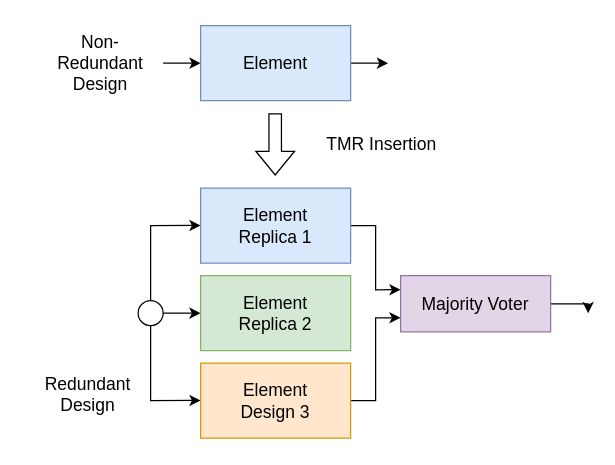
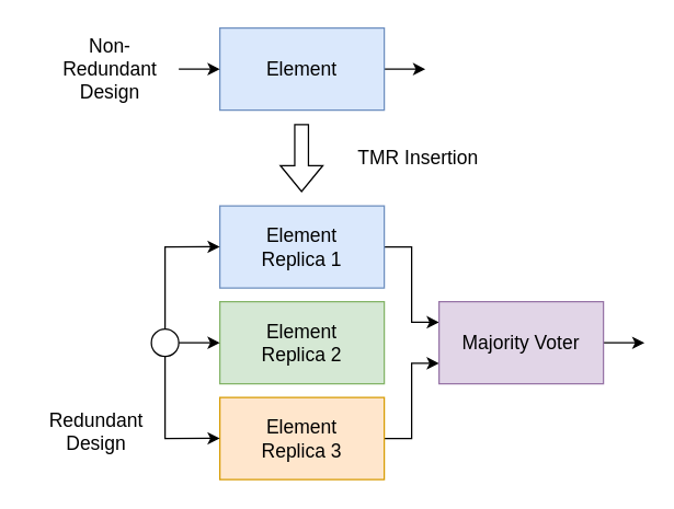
- <mxCell id="11" value="&lt;font style=&quot;font-size: 14px;&quot;&gt;Majority Voter&lt;/font&gt;" style="rounded=0;whiteSpace=wrap;html=1;glass=0;fillColor=#e1d5e7;strokeColor=#9673a6;" parent="1" vertex="1"><mxGeometry x="320" y="220" width="120" height="45" as="geometry" /></mxCell>
+ <mxCell id="11" value="&lt;font style=&quot;font-size: 14px;&quot;&gt;Majority Voter&lt;/font&gt;" style="rounded=0;whiteSpace=wrap;html=1;glass=0;fillColor=#e1d5e7;strokeColor=#9673a6;" parent="1" vertex="1"><mxGeometry x="320" y="220" width="120" height="60" as="geometry" /></mxCell>
- <mxCell id="9" value="&lt;font style=&quot;font-size: 14px;&quot;&gt;Element&lt;/font&gt;&lt;div&gt;&lt;font style=&quot;font-size: 14px;&quot;&gt;Design 3&lt;/font&gt;&lt;/div&gt;" style="rounded=0;whiteSpace=wrap;html=1;glass=0;fillColor=#ffe6cc;strokeColor=#d79b00;" parent="1" vertex="1"><mxGeometry x="160" y="290" width="120" height="60" as="geometry" /></mxCell>
+ <mxCell id="9" value="&lt;font style=&quot;font-size: 14px;&quot;&gt;Element&lt;/font&gt;&lt;div&gt;&lt;font style=&quot;font-size: 14px;&quot;&gt;Replica 3&lt;/font&gt;&lt;/div&gt;" style="rounded=0;whiteSpace=wrap;html=1;glass=0;fillColor=#ffe6cc;strokeColor=#d79b00;" parent="1" vertex="1"><mxGeometry x="160" y="290" width="120" height="60" as="geometry" /></mxCell>
